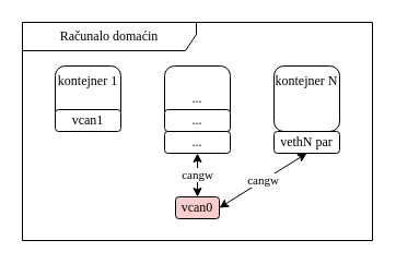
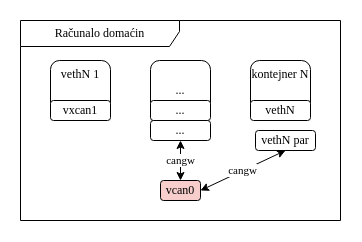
- <mxCell id="3" value="kontejner 1" style="rounded=1;whiteSpace=wrap;html=1;pointerEvents=0;strokeColor=default;align=center;verticalAlign=top;fontFamily=Times New Roman;fontSize=12;fontColor=default;fillColor=default;container=0;labelPosition=center;verticalLabelPosition=middle;" parent="1" vertex="1"><mxGeometry x="50" y="60" width="60" height="60" as="geometry" /></mxCell>
+ <mxCell id="3" value="vethN 1" style="rounded=1;whiteSpace=wrap;html=1;pointerEvents=0;strokeColor=default;align=center;verticalAlign=top;fontFamily=Times New Roman;fontSize=12;fontColor=default;fillColor=default;container=0;labelPosition=center;verticalLabelPosition=middle;" parent="1" vertex="1"><mxGeometry x="50" y="60" width="60" height="60" as="geometry" /></mxCell>
- <mxCell id="5" value="vcan1" style="rounded=1;whiteSpace=wrap;html=1;pointerEvents=0;strokeColor=default;align=center;verticalAlign=middle;fontFamily=Times New Roman;fontSize=12;fontColor=default;fillColor=default;container=0;" parent="1" vertex="1"><mxGeometry x="50" y="100" width="60" height="20" as="geometry" /></mxCell>
+ <mxCell id="5" value="vxcan1" style="rounded=1;whiteSpace=wrap;html=1;pointerEvents=0;strokeColor=default;align=center;verticalAlign=middle;fontFamily=Times New Roman;fontSize=12;fontColor=default;fillColor=default;container=0;" parent="1" vertex="1"><mxGeometry x="50" y="100" width="60" height="20" as="geometry" /></mxCell>
+ <mxCell id="7" value="vethN" style="rounded=1;whiteSpace=wrap;html=1;pointerEvents=0;strokeColor=default;align=center;verticalAlign=middle;fontFamily=Times New Roman;fontSize=12;fontColor=default;fillColor=default;container=0;" parent="1" vertex="1"><mxGeometry x="250" y="100" width="60" height="20" as="geometry" /></mxCell>
- <mxCell id="8" value="vethN par" style="rounded=1;whiteSpace=wrap;html=1;pointerEvents=0;strokeColor=default;align=center;verticalAlign=middle;fontFamily=Times New Roman;fontSize=12;fontColor=default;fillColor=default;container=0;" parent="1" vertex="1"><mxGeometry x="250" y="120" width="60" height="20" as="geometry" /></mxCell>
+ <mxCell id="8" value="vethN par" style="rounded=1;whiteSpace=wrap;html=1;pointerEvents=0;strokeColor=default;align=center;verticalAlign=middle;fontFamily=Times New Roman;fontSize=12;fontColor=default;fillColor=default;container=0;" parent="1" vertex="1"><mxGeometry x="255" y="130" width="60" height="20" as="geometry" /></mxCell>
